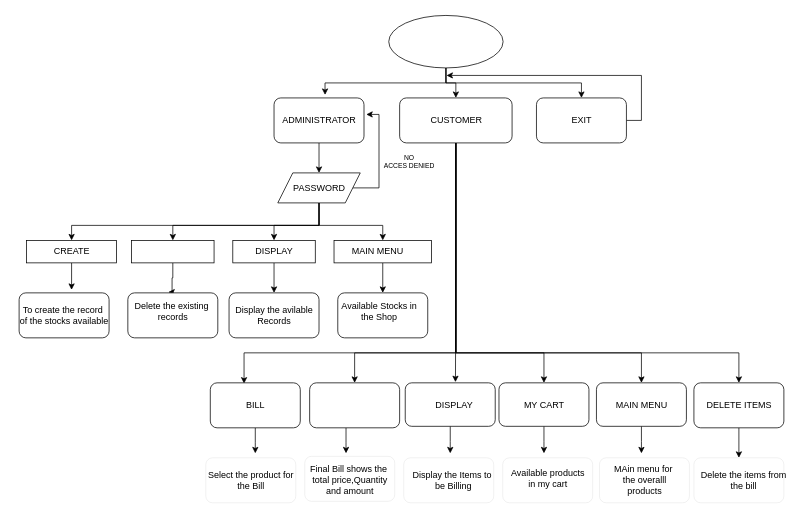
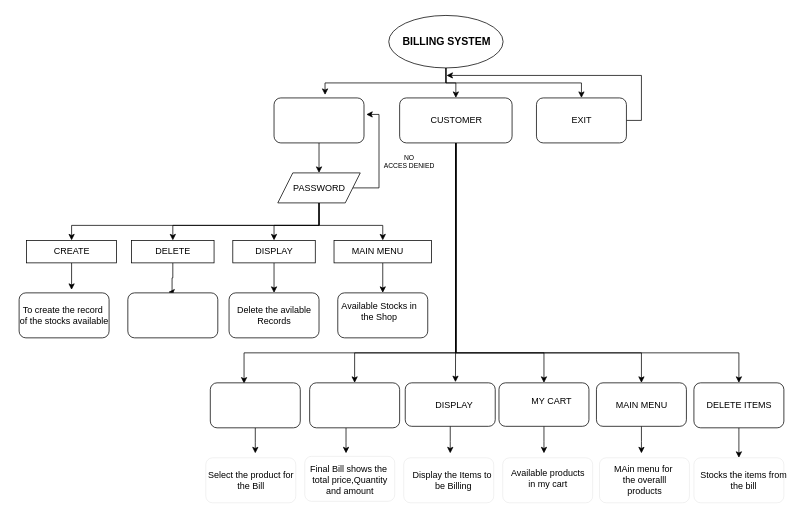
+ <mxCell id="65" value="&lt;b style=&quot;font-size: 14px&quot;&gt;BILLING SYSTEM&lt;/b&gt;" style="text;html=1;resizable=0;autosize=1;align=center;verticalAlign=middle;points=[];fillColor=none;strokeColor=none;rounded=0;" vertex="1" parent="1"><mxGeometry x="530" y="45" width="130" height="20" as="geometry" /></mxCell>
- <mxCell id="49" value="ADMINISTRATOR" style="text;html=1;resizable=0;autosize=1;align=center;verticalAlign=middle;points=[];fillColor=none;strokeColor=none;rounded=0;" vertex="1" parent="1"><mxGeometry x="370" y="150" width="110" height="20" as="geometry" /></mxCell>
+ <mxCell id="52" value="DELETE" style="text;html=1;resizable=0;autosize=1;align=center;verticalAlign=middle;points=[];fillColor=none;strokeColor=none;rounded=0;" vertex="1" parent="1"><mxGeometry x="200" y="325" width="60" height="20" as="geometry" /></mxCell>
- <mxCell id="57" value="Delete the existing&amp;nbsp;&lt;br&gt;records" style="text;html=1;resizable=0;autosize=1;align=center;verticalAlign=middle;points=[];fillColor=none;strokeColor=none;rounded=0;" vertex="1" parent="1"><mxGeometry x="170" y="400" width="120" height="30" as="geometry" /></mxCell>
- <mxCell id="58" value="Display the avilable&lt;br&gt;Records" style="text;html=1;resizable=0;autosize=1;align=center;verticalAlign=middle;points=[];fillColor=none;strokeColor=none;rounded=0;" vertex="1" parent="1"><mxGeometry x="305" y="405" width="120" height="30" as="geometry" /></mxCell>
+ <mxCell id="58" value="Delete the avilable&lt;br&gt;Records" style="text;html=1;resizable=0;autosize=1;align=center;verticalAlign=middle;points=[];fillColor=none;strokeColor=none;rounded=0;" vertex="1" parent="1"><mxGeometry x="305" y="405" width="120" height="30" as="geometry" /></mxCell>
- <mxCell id="60" value="BILL" style="text;html=1;resizable=0;autosize=1;align=center;verticalAlign=middle;points=[];fillColor=none;strokeColor=none;rounded=0;" vertex="1" parent="1"><mxGeometry x="320" y="530" width="40" height="20" as="geometry" /></mxCell>
- <mxCell id="62" value="MY CART" style="text;html=1;resizable=0;autosize=1;align=center;verticalAlign=middle;points=[];fillColor=none;strokeColor=none;rounded=0;" vertex="1" parent="1"><mxGeometry x="690" y="530" width="70" height="20" as="geometry" /></mxCell>
+ <mxCell id="62" value="MY CART" style="text;html=1;resizable=0;autosize=1;align=center;verticalAlign=middle;points=[];fillColor=none;strokeColor=none;rounded=0;" vertex="1" parent="1"><mxGeometry x="700" y="525" width="70" height="20" as="geometry" /></mxCell>
- <mxCell id="78" value="Delete the items from&lt;br&gt;the bill" style="text;html=1;resizable=0;autosize=1;align=center;verticalAlign=middle;points=[];fillColor=none;strokeColor=none;rounded=0;labelBackgroundColor=none;labelBorderColor=none;fontSize=12;opacity=80;" vertex="1" parent="1"><mxGeometry x="925" y="622" width="132" height="36" as="geometry" /></mxCell>
+ <mxCell id="78" value="Stocks the items from&lt;br&gt;the bill" style="text;html=1;resizable=0;autosize=1;align=center;verticalAlign=middle;points=[];fillColor=none;strokeColor=none;rounded=0;labelBackgroundColor=none;labelBorderColor=none;fontSize=12;opacity=80;" vertex="1" parent="1"><mxGeometry x="925" y="622" width="132" height="36" as="geometry" /></mxCell>
